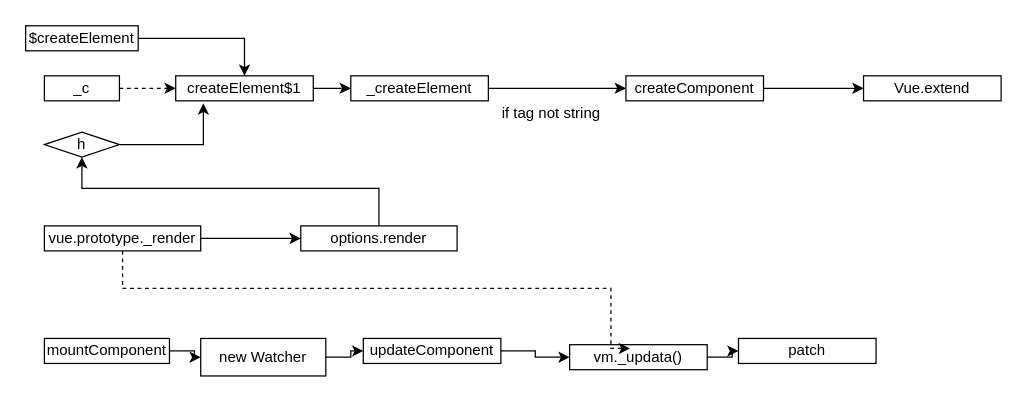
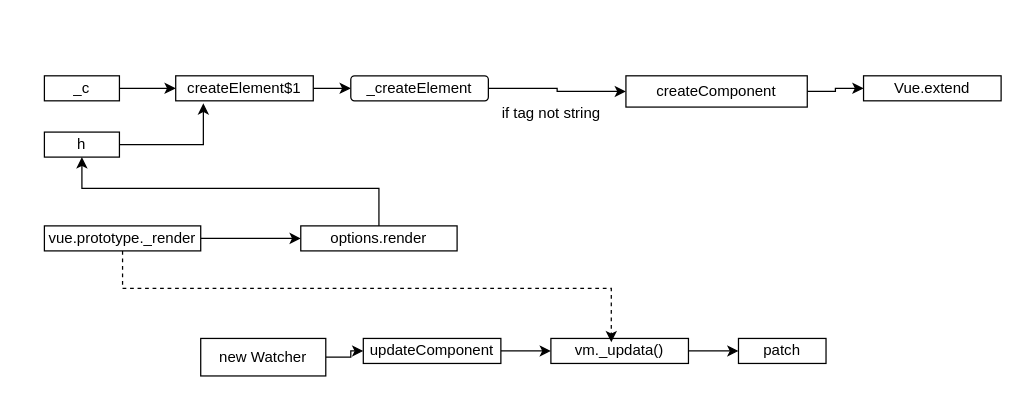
- <mxCell id="17" value="$createElement" style="rounded=0;whiteSpace=wrap;html=1;" vertex="1" parent="1"><mxGeometry x="20" y="20" width="90" height="20" as="geometry" /></mxCell>
- <mxCell id="16" style="edgeStyle=orthogonalEdgeStyle;rounded=0;orthogonalLoop=1;jettySize=auto;html=1;" edge="1" parent="1" source="17" target="5"><mxGeometry relative="1" as="geometry"><mxPoint x="163" y="50" as="targetPoint" /></mxGeometry></mxCell>
- <mxCell id="2" value="" style="edgeStyle=orthogonalEdgeStyle;rounded=0;orthogonalLoop=1;jettySize=auto;html=1;dashed=1;" edge="1" parent="1" source="3" target="5"><mxGeometry relative="1" as="geometry" /></mxCell>
+ <mxCell id="2" value="" style="edgeStyle=orthogonalEdgeStyle;rounded=0;orthogonalLoop=1;jettySize=auto;html=1;" edge="1" parent="1" source="3" target="5"><mxGeometry relative="1" as="geometry" /></mxCell>
- <mxCell id="7" value="_createElement" style="rounded=0;whiteSpace=wrap;html=1;" vertex="1" parent="1"><mxGeometry x="280" y="60" width="110" height="20" as="geometry" /></mxCell>
+ <mxCell id="7" value="_createElement" style="whiteSpace=wrap;html=1;rounded=1;" vertex="1" parent="1"><mxGeometry x="280" y="60" width="110" height="20" as="geometry" /></mxCell>
- <mxCell id="19" value="createComponent" style="rounded=0;whiteSpace=wrap;html=1;" vertex="1" parent="1"><mxGeometry x="500" y="60" width="110" height="20" as="geometry" /></mxCell>
+ <mxCell id="19" value="createComponent" style="rounded=0;whiteSpace=wrap;html=1;" vertex="1" parent="1"><mxGeometry x="500" y="60" width="145" height="25" as="geometry" /></mxCell>
- <mxCell id="9" value="h" style="rhombus;whiteSpace=wrap;html=1;" vertex="1" parent="1"><mxGeometry x="35" y="105" width="60" height="20" as="geometry" /></mxCell>
+ <mxCell id="9" value="h" style="rounded=0;whiteSpace=wrap;html=1;" vertex="1" parent="1"><mxGeometry x="35" y="105" width="60" height="20" as="geometry" /></mxCell>
- <mxCell id="11" value="mountComponent" style="rounded=0;whiteSpace=wrap;html=1;" vertex="1" parent="1"><mxGeometry x="35" y="270" width="100" height="20" as="geometry" /></mxCell>
- <mxCell id="10" value="" style="edgeStyle=orthogonalEdgeStyle;rounded=0;orthogonalLoop=1;jettySize=auto;html=1;" edge="1" parent="1" source="11" target="29"><mxGeometry relative="1" as="geometry" /></mxCell>
- <mxCell id="27" value="patch" style="rounded=0;whiteSpace=wrap;html=1;" vertex="1" parent="1"><mxGeometry x="590" y="270" width="110" height="20" as="geometry" /></mxCell>
+ <mxCell id="27" value="patch" style="rounded=0;whiteSpace=wrap;html=1;" vertex="1" parent="1"><mxGeometry x="590" y="270" width="70" height="20" as="geometry" /></mxCell>
- <mxCell id="15" value="vm._updata()" style="rounded=0;whiteSpace=wrap;html=1;" vertex="1" parent="1"><mxGeometry x="455" y="275" width="110" height="20" as="geometry" /></mxCell>
+ <mxCell id="15" value="vm._updata()" style="rounded=0;whiteSpace=wrap;html=1;" vertex="1" parent="1"><mxGeometry x="440" y="270" width="110" height="20" as="geometry" /></mxCell>
